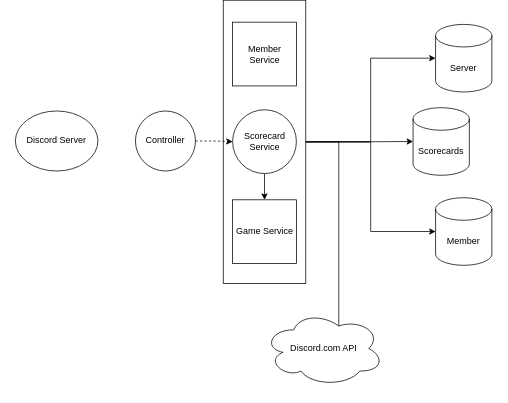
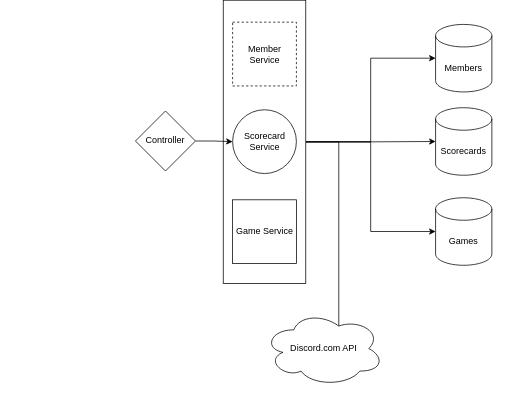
- <mxCell id="12" value="Member&lt;br&gt;Service" style="whiteSpace=wrap;html=1;aspect=fixed;" vertex="1" parent="1"><mxGeometry x="309.5" y="20" width="85" height="85" as="geometry" /></mxCell>
+ <mxCell id="12" value="Member&lt;br&gt;Service" style="whiteSpace=wrap;html=1;aspect=fixed;dashed=1;" vertex="1" parent="1"><mxGeometry x="309.5" y="20" width="85" height="85" as="geometry" /></mxCell>
- <mxCell id="8" value="Server" style="shape=cylinder3;whiteSpace=wrap;html=1;boundedLbl=1;backgroundOutline=1;size=15;" vertex="1" parent="1"><mxGeometry x="580" y="23" width="75" height="90" as="geometry" /></mxCell>
+ <mxCell id="8" value="Members" style="shape=cylinder3;whiteSpace=wrap;html=1;boundedLbl=1;backgroundOutline=1;size=15;" vertex="1" parent="1"><mxGeometry x="580" y="23" width="75" height="90" as="geometry" /></mxCell>
- <mxCell id="15" value="Discord Server" style="ellipse;whiteSpace=wrap;html=1;" vertex="1" parent="1"><mxGeometry x="20" y="138.38" width="110" height="80" as="geometry" /></mxCell>
- <mxCell id="17" value="Controller" style="ellipse;whiteSpace=wrap;html=1;" vertex="1" parent="1"><mxGeometry x="180" y="138.38" width="80" height="80" as="geometry" /></mxCell>
+ <mxCell id="17" value="Controller" style="rhombus;whiteSpace=wrap;html=1;" vertex="1" parent="1"><mxGeometry x="180" y="138.38" width="80" height="80" as="geometry" /></mxCell>
- <mxCell id="16" style="edgeStyle=orthogonalEdgeStyle;rounded=0;orthogonalLoop=1;jettySize=auto;html=1;exitX=1;exitY=0.5;exitDx=0;exitDy=0;entryX=0;entryY=0.5;entryDx=0;entryDy=0;dashed=1;" edge="1" parent="1" source="17" target="11"><mxGeometry relative="1" as="geometry"><mxPoint x="300" y="177" as="targetPoint" /></mxGeometry></mxCell>
+ <mxCell id="16" style="edgeStyle=orthogonalEdgeStyle;rounded=0;orthogonalLoop=1;jettySize=auto;html=1;exitX=1;exitY=0.5;exitDx=0;exitDy=0;entryX=0;entryY=0.5;entryDx=0;entryDy=0;" edge="1" parent="1" source="17" target="11"><mxGeometry relative="1" as="geometry"><mxPoint x="300" y="177" as="targetPoint" /></mxGeometry></mxCell>
- <mxCell id="7" value="Scorecards" style="shape=cylinder3;whiteSpace=wrap;html=1;boundedLbl=1;backgroundOutline=1;size=15;" vertex="1" parent="1"><mxGeometry x="550" y="134" width="75" height="90" as="geometry" /></mxCell>
+ <mxCell id="7" value="Scorecards" style="shape=cylinder3;whiteSpace=wrap;html=1;boundedLbl=1;backgroundOutline=1;size=15;" vertex="1" parent="1"><mxGeometry x="580" y="134" width="75" height="90" as="geometry" /></mxCell>
- <mxCell id="10" style="edgeStyle=orthogonalEdgeStyle;rounded=0;orthogonalLoop=1;jettySize=auto;html=1;exitX=0.5;exitY=1;exitDx=0;exitDy=0;entryX=0.5;entryY=0;entryDx=0;entryDy=0;" edge="1" parent="1" source="11" target="13"><mxGeometry relative="1" as="geometry" /></mxCell>
- <mxCell id="9" value="Member" style="shape=cylinder3;whiteSpace=wrap;html=1;boundedLbl=1;backgroundOutline=1;size=15;" vertex="1" parent="1"><mxGeometry x="580" y="254" width="75" height="90" as="geometry" /></mxCell>
+ <mxCell id="9" value="Games" style="shape=cylinder3;whiteSpace=wrap;html=1;boundedLbl=1;backgroundOutline=1;size=15;" vertex="1" parent="1"><mxGeometry x="580" y="254" width="75" height="90" as="geometry" /></mxCell>
